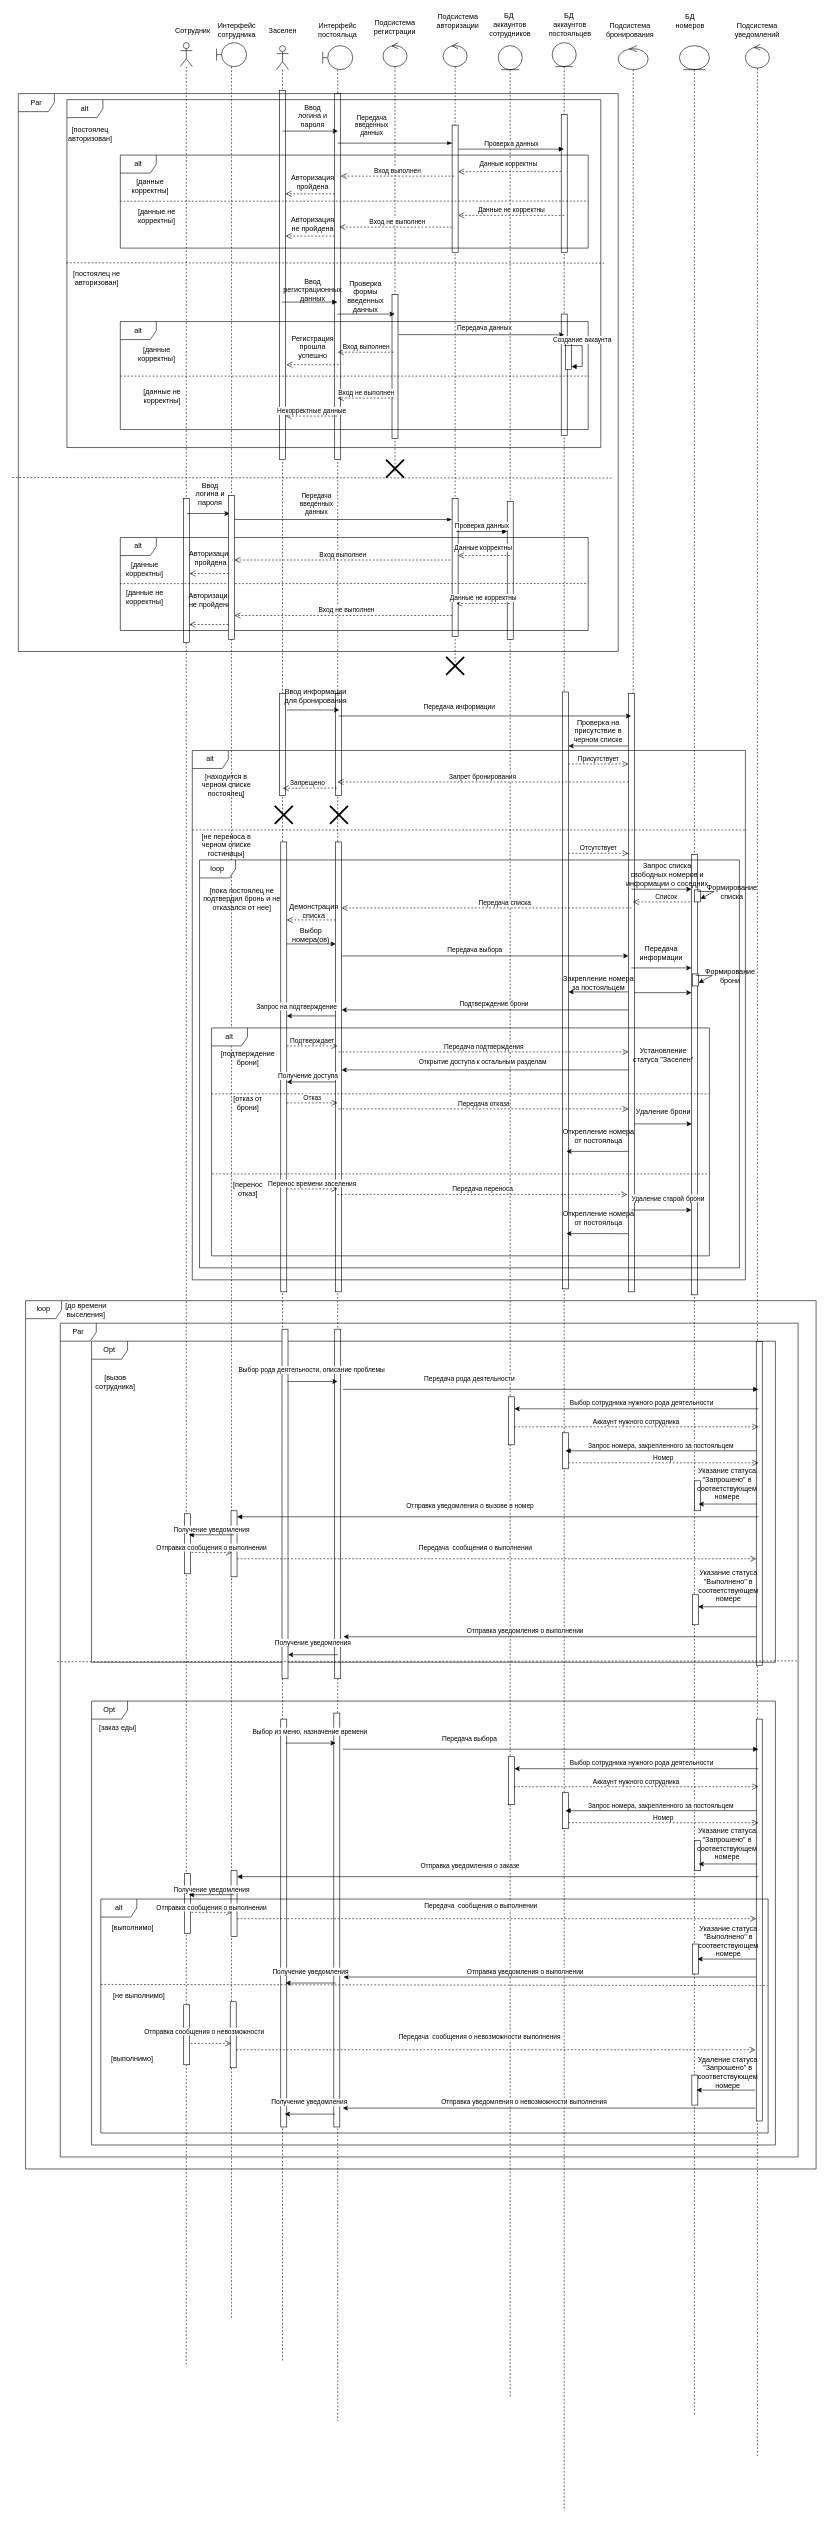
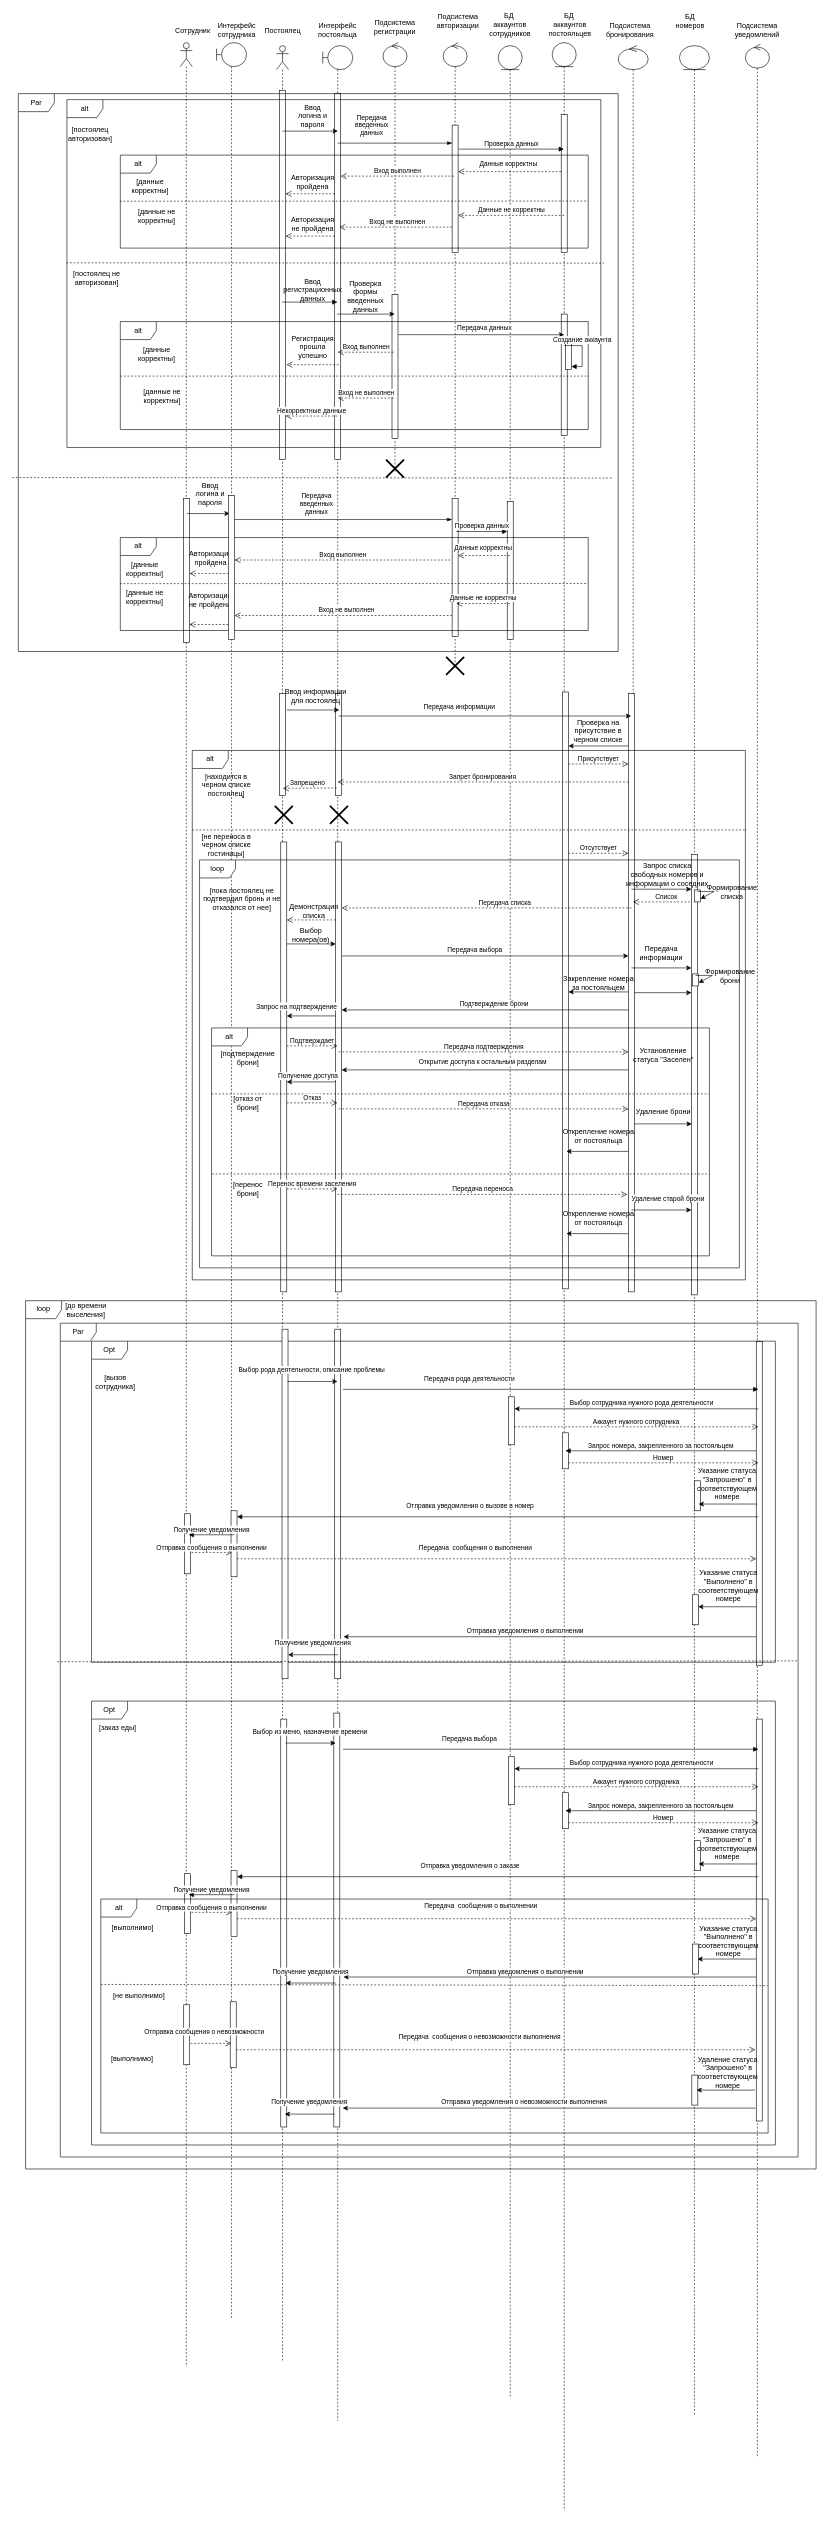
- <mxCell id="20" value="Заселен" style="text;html=1;strokeColor=none;fillColor=none;align=center;verticalAlign=middle;whiteSpace=wrap;rounded=0;" parent="1" vertex="1"><mxGeometry x="440.5" y="35.25" width="60" height="30" as="geometry" /></mxCell>
+ <mxCell id="20" value="Постоялец" style="text;html=1;strokeColor=none;fillColor=none;align=center;verticalAlign=middle;whiteSpace=wrap;rounded=0;" parent="1" vertex="1"><mxGeometry x="440.5" y="35.25" width="60" height="30" as="geometry" /></mxCell>
- <mxCell id="101" value="Ввод информации для бронирования" style="text;html=1;strokeColor=none;fillColor=none;align=center;verticalAlign=middle;whiteSpace=wrap;rounded=0;" parent="1" vertex="1"><mxGeometry x="470.99" y="1145.25" width="110" height="30" as="geometry" /></mxCell>
+ <mxCell id="101" value="Ввод информации для постоялец" style="text;html=1;strokeColor=none;fillColor=none;align=center;verticalAlign=middle;whiteSpace=wrap;rounded=0;" parent="1" vertex="1"><mxGeometry x="470.99" y="1145.25" width="110" height="30" as="geometry" /></mxCell>
- <mxCell id="154" value="[перенос отказ]" style="text;html=1;strokeColor=none;fillColor=none;align=center;verticalAlign=middle;whiteSpace=wrap;rounded=0;" parent="1" vertex="1"><mxGeometry x="382.57" y="1966.75" width="60" height="30" as="geometry" /></mxCell>
+ <mxCell id="154" value="[перенос брони]" style="text;html=1;strokeColor=none;fillColor=none;align=center;verticalAlign=middle;whiteSpace=wrap;rounded=0;" parent="1" vertex="1"><mxGeometry x="382.57" y="1966.75" width="60" height="30" as="geometry" /></mxCell>
